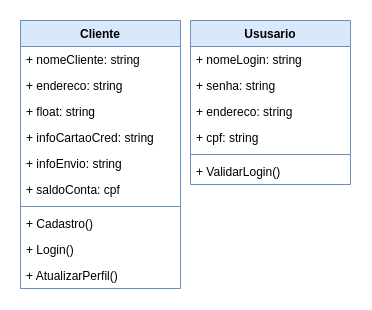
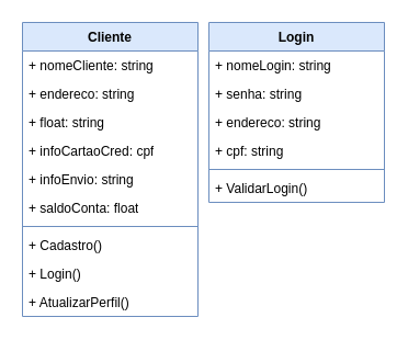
- <mxCell id="13" value="Ususario" style="swimlane;fontStyle=1;align=center;verticalAlign=top;childLayout=stackLayout;horizontal=1;startSize=26;horizontalStack=0;resizeParent=1;resizeParentMax=0;resizeLast=0;collapsible=1;marginBottom=0;whiteSpace=wrap;html=1;fillColor=#dae8fc;strokeColor=#6c8ebf;" vertex="1" parent="1"><mxGeometry x="190" y="20" width="160" height="164" as="geometry" /></mxCell>
+ <mxCell id="13" value="Login" style="swimlane;fontStyle=1;align=center;verticalAlign=top;childLayout=stackLayout;horizontal=1;startSize=26;horizontalStack=0;resizeParent=1;resizeParentMax=0;resizeLast=0;collapsible=1;marginBottom=0;whiteSpace=wrap;html=1;fillColor=#dae8fc;strokeColor=#6c8ebf;" vertex="1" parent="1"><mxGeometry x="190" y="20" width="160" height="164" as="geometry" /></mxCell>
- <mxCell id="6" value="+ infoCartaoCred: string" style="text;strokeColor=none;fillColor=none;align=left;verticalAlign=top;spacingLeft=4;spacingRight=4;overflow=hidden;rotatable=0;points=[[0,0.5],[1,0.5]];portConstraint=eastwest;whiteSpace=wrap;html=1;" vertex="1" parent="2"><mxGeometry y="104" width="160" height="26" as="geometry" /></mxCell>
+ <mxCell id="6" value="+ infoCartaoCred: cpf" style="text;strokeColor=none;fillColor=none;align=left;verticalAlign=top;spacingLeft=4;spacingRight=4;overflow=hidden;rotatable=0;points=[[0,0.5],[1,0.5]];portConstraint=eastwest;whiteSpace=wrap;html=1;" vertex="1" parent="2"><mxGeometry y="104" width="160" height="26" as="geometry" /></mxCell>
- <mxCell id="8" value="+ saldoConta: cpf" style="text;strokeColor=none;fillColor=none;align=left;verticalAlign=top;spacingLeft=4;spacingRight=4;overflow=hidden;rotatable=0;points=[[0,0.5],[1,0.5]];portConstraint=eastwest;whiteSpace=wrap;html=1;" vertex="1" parent="2"><mxGeometry y="156" width="160" height="26" as="geometry" /></mxCell>
+ <mxCell id="8" value="+ saldoConta: float" style="text;strokeColor=none;fillColor=none;align=left;verticalAlign=top;spacingLeft=4;spacingRight=4;overflow=hidden;rotatable=0;points=[[0,0.5],[1,0.5]];portConstraint=eastwest;whiteSpace=wrap;html=1;" vertex="1" parent="2"><mxGeometry y="156" width="160" height="26" as="geometry" /></mxCell>
